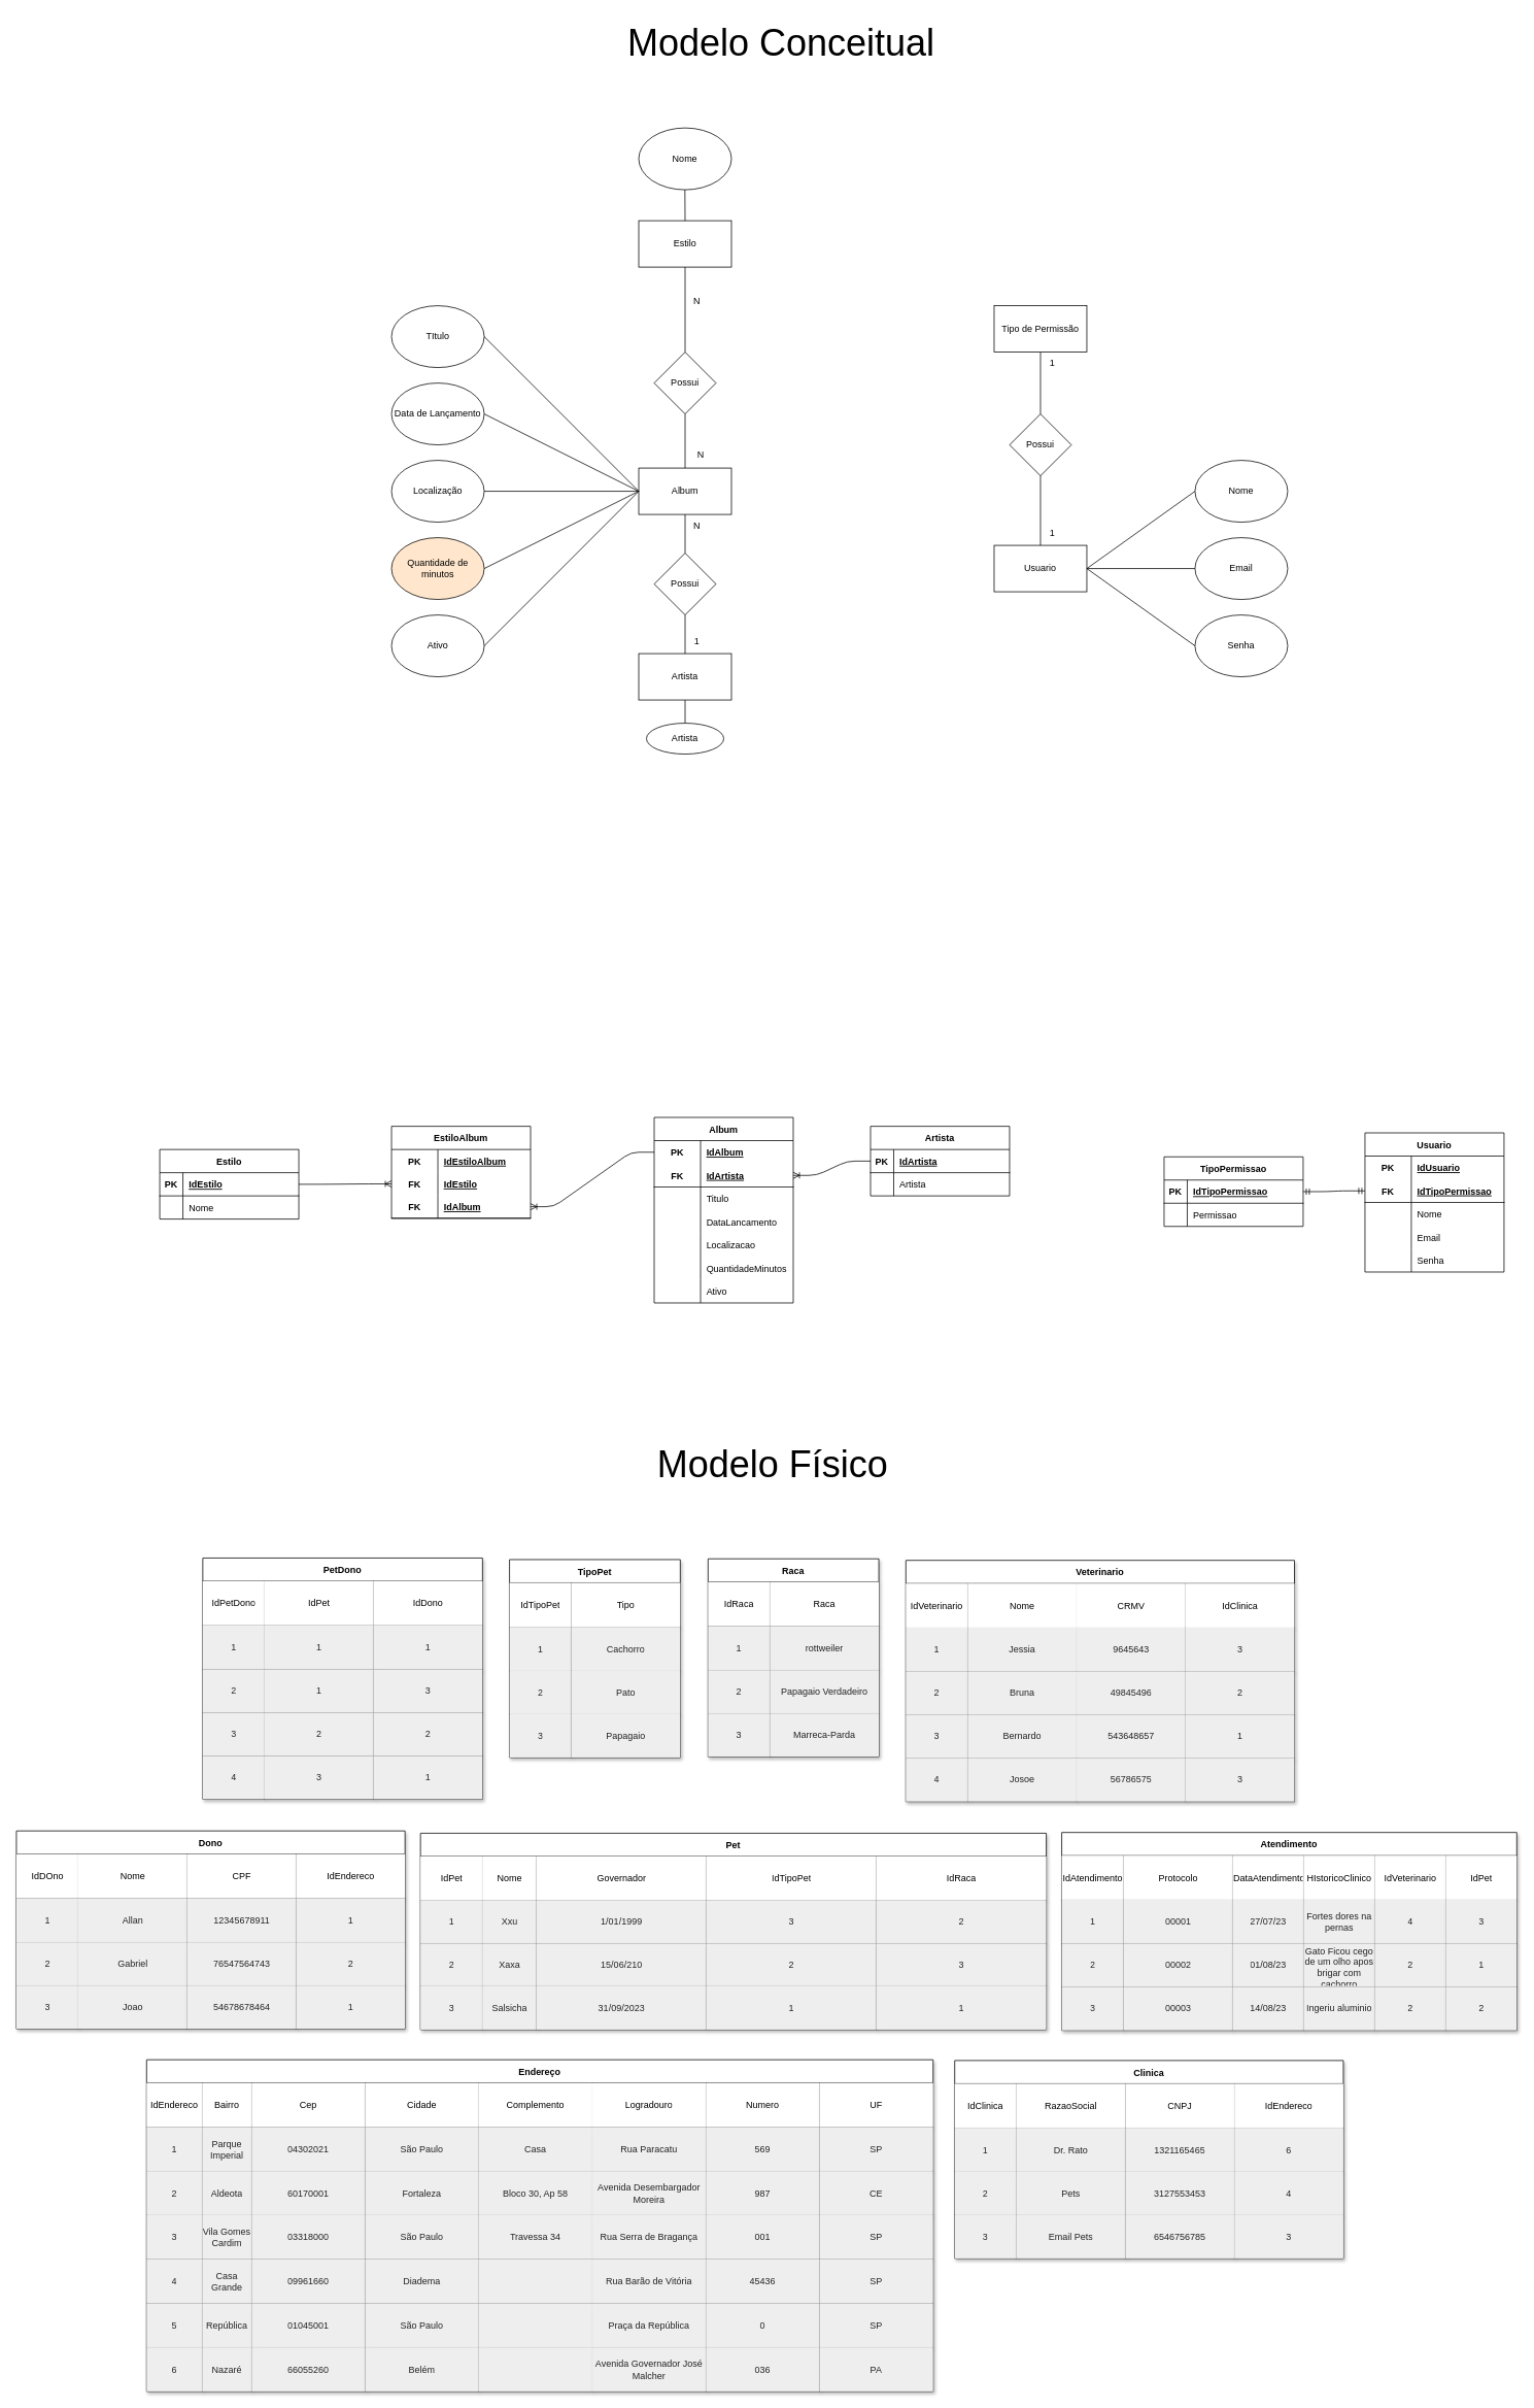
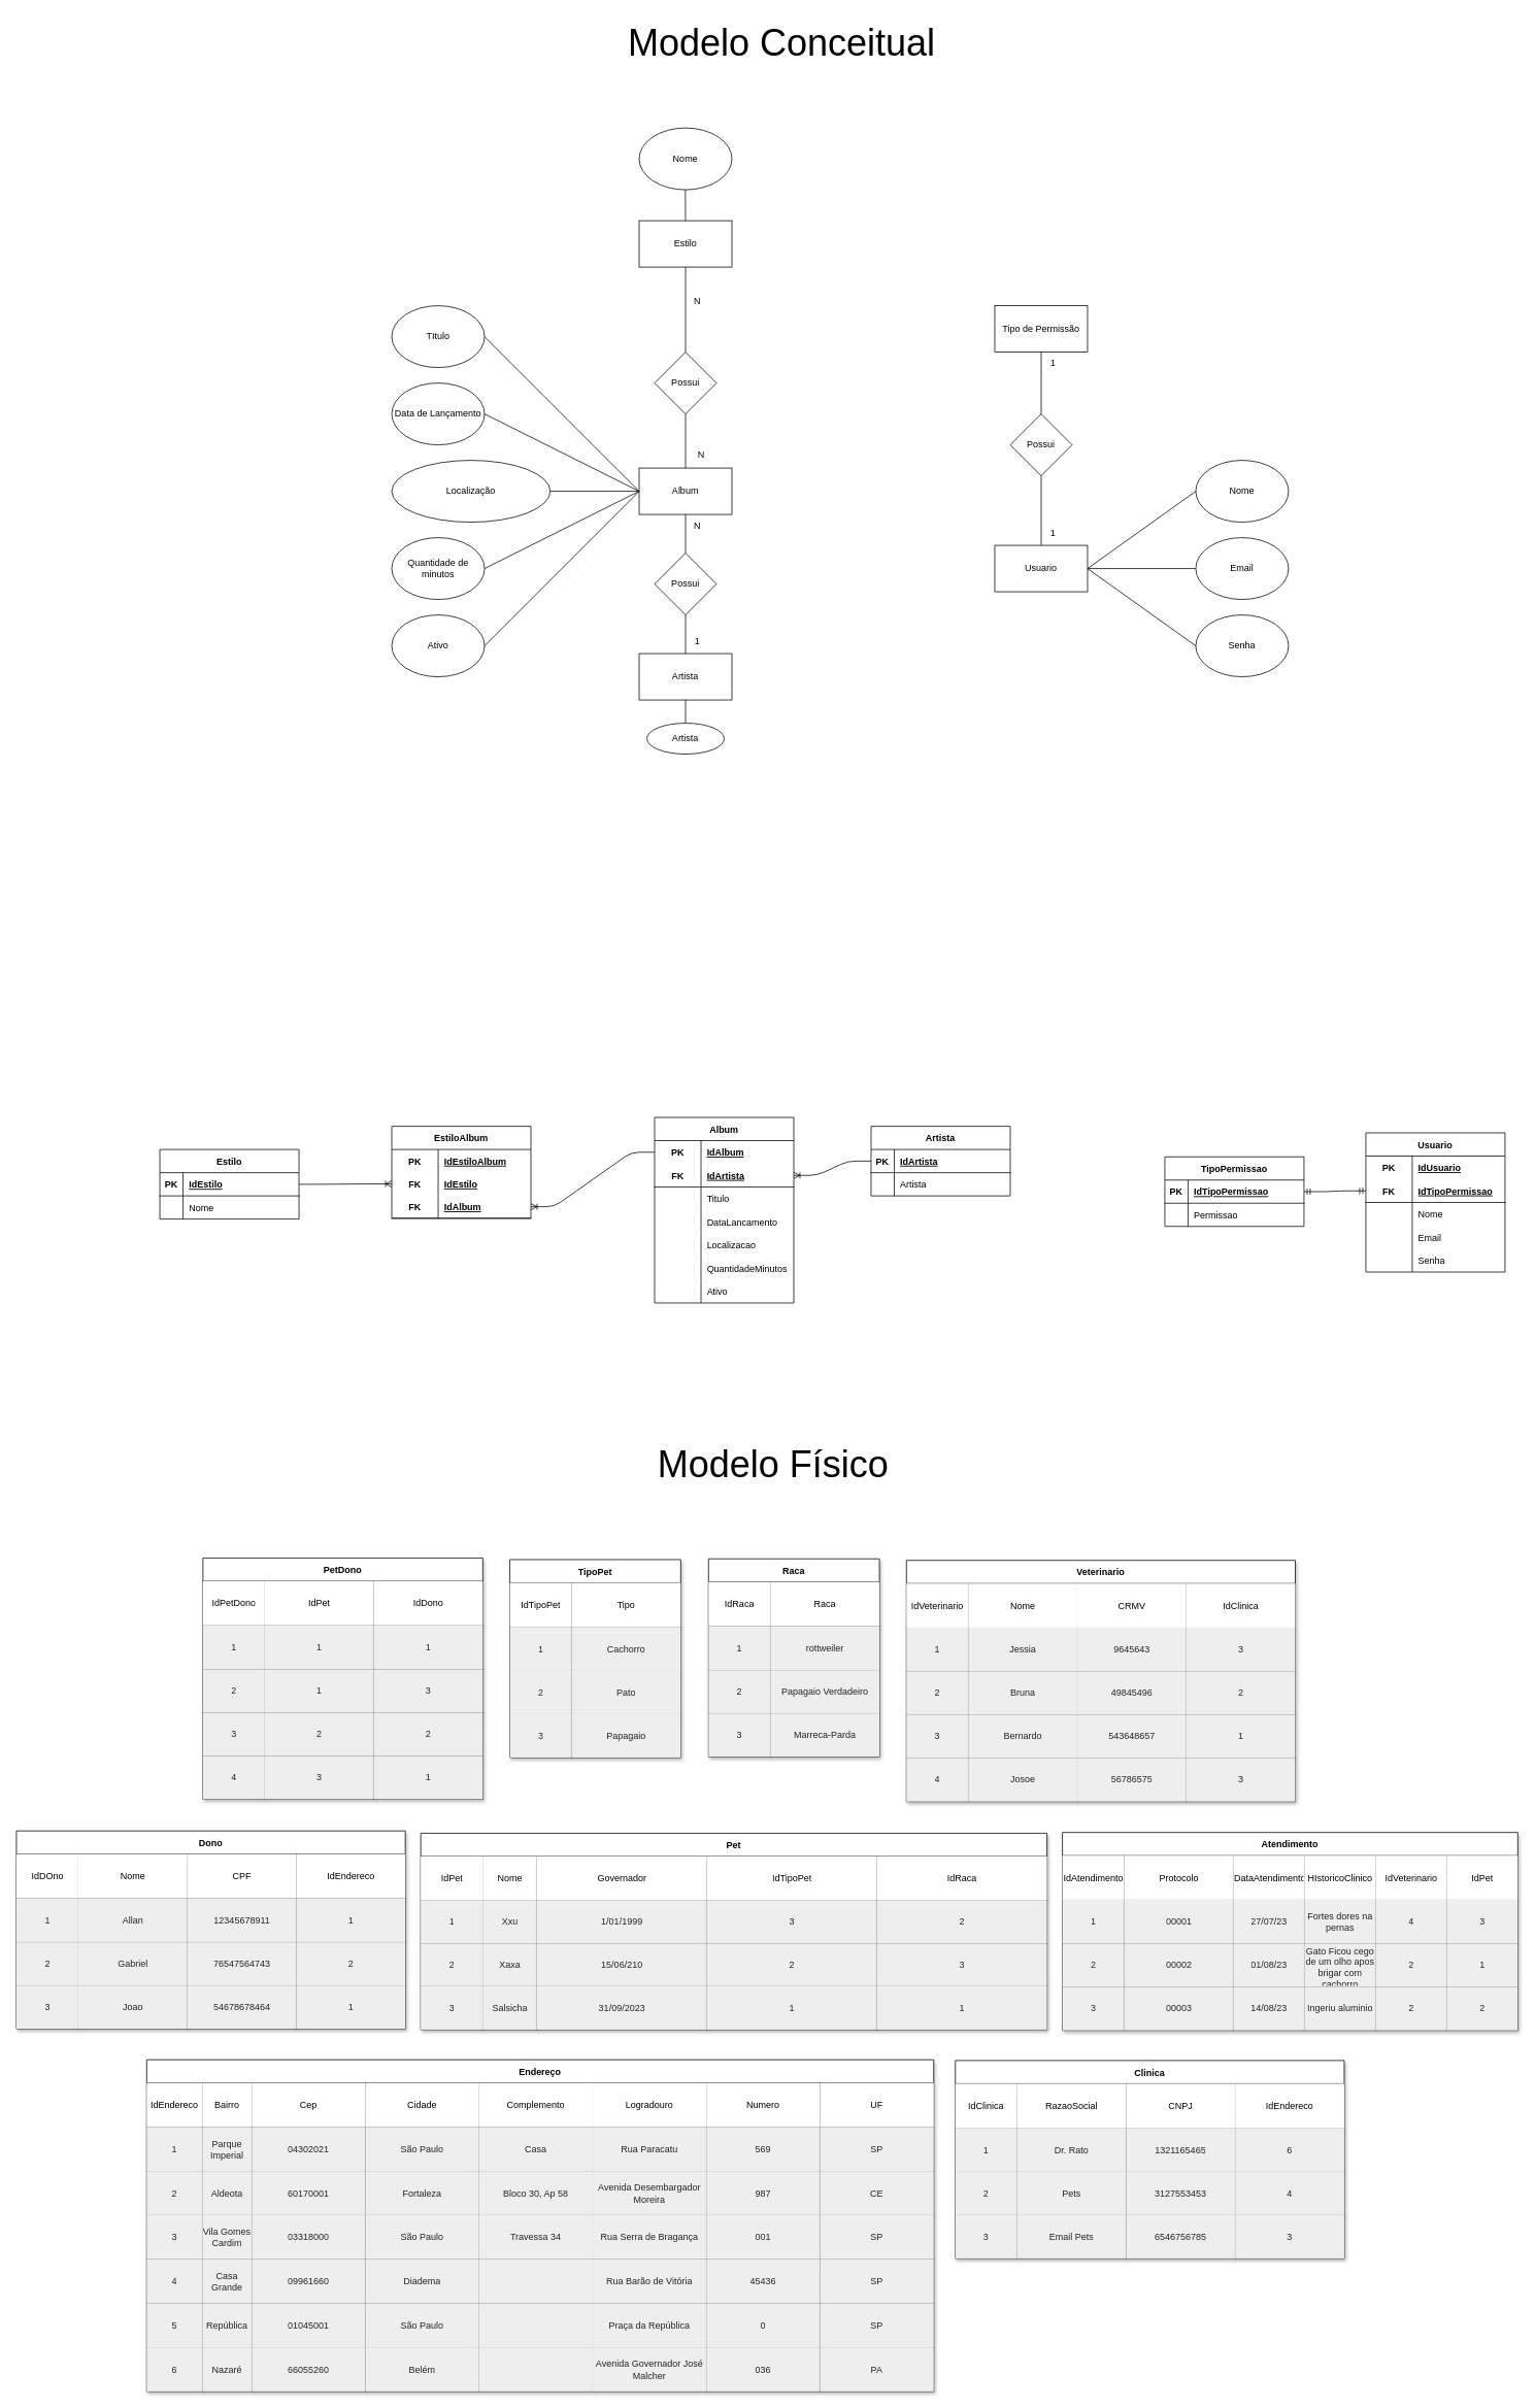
- <mxCell id="15" value="Localização" style="ellipse;whiteSpace=wrap;html=1;" parent="1" vertex="1"><mxGeometry x="506" y="595" width="120" height="80" as="geometry" /></mxCell>
+ <mxCell id="15" value="Localização" style="ellipse;whiteSpace=wrap;html=1;" parent="1" vertex="1"><mxGeometry x="506" y="595" width="205" height="80" as="geometry" /></mxCell>
- <mxCell id="16" value="Quantidade de minutos" style="ellipse;whiteSpace=wrap;html=1;fillColor=#ffe6cc;" parent="1" vertex="1"><mxGeometry x="506" y="695" width="120" height="80" as="geometry" /></mxCell>
+ <mxCell id="16" value="Quantidade de minutos" style="ellipse;whiteSpace=wrap;html=1;" parent="1" vertex="1"><mxGeometry x="506" y="695" width="120" height="80" as="geometry" /></mxCell>
